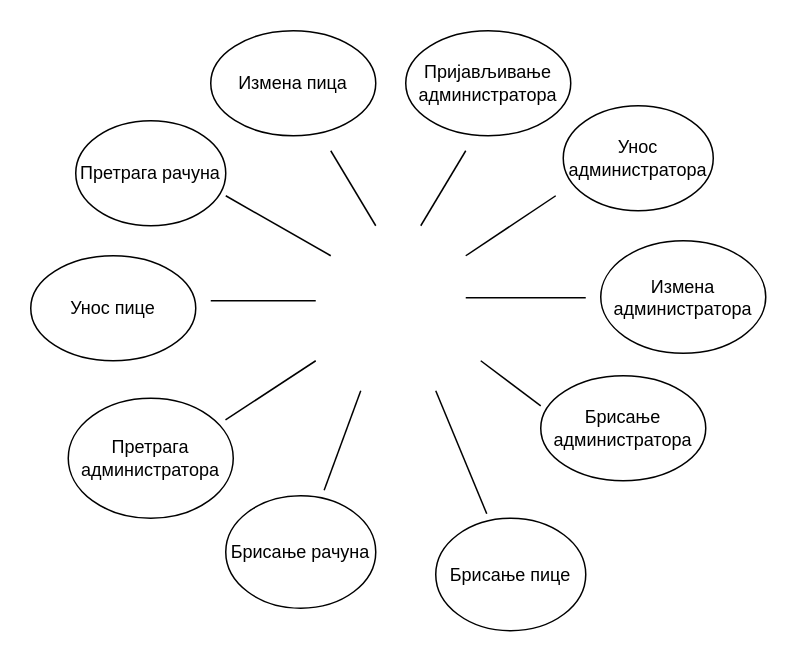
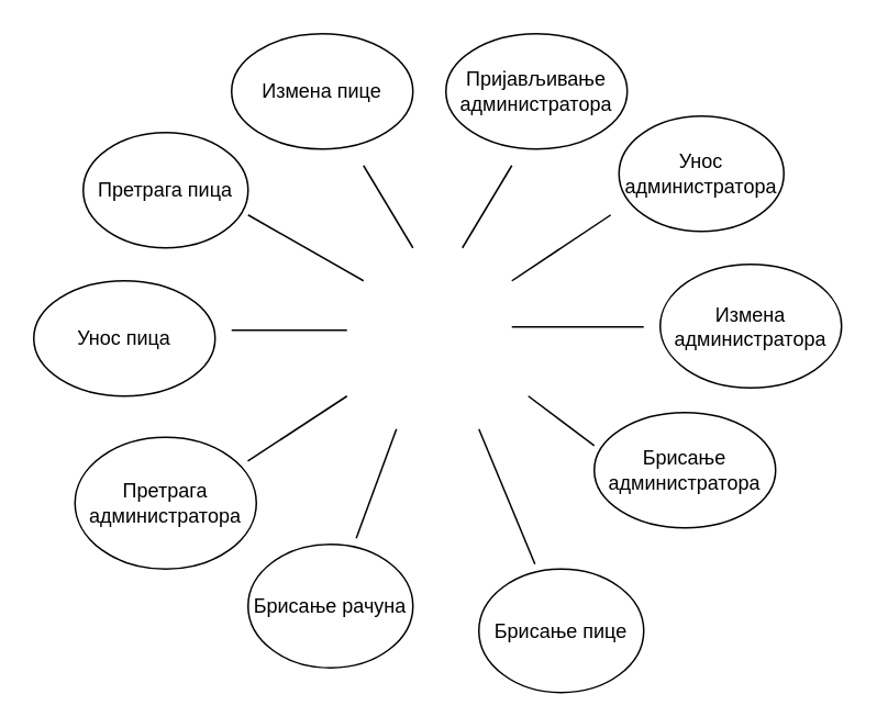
- <mxCell id="2" value="Измена пица" style="ellipse;whiteSpace=wrap;html=1;fillColor=none;" parent="1" vertex="1"><mxGeometry x="140" y="20" width="110" height="70" as="geometry" /></mxCell>
+ <mxCell id="2" value="Измена пице" style="ellipse;whiteSpace=wrap;html=1;fillColor=none;" parent="1" vertex="1"><mxGeometry x="140" y="20" width="110" height="70" as="geometry" /></mxCell>
- <mxCell id="3" value="Претрага рачуна" style="ellipse;whiteSpace=wrap;html=1;fillColor=none;" parent="1" vertex="1"><mxGeometry x="50" y="80" width="100" height="70" as="geometry" /></mxCell>
+ <mxCell id="3" value="Претрага пица" style="ellipse;whiteSpace=wrap;html=1;fillColor=none;" parent="1" vertex="1"><mxGeometry x="50" y="80" width="100" height="70" as="geometry" /></mxCell>
- <mxCell id="8" value="Унос пице" style="ellipse;whiteSpace=wrap;html=1;fillColor=none;" parent="1" vertex="1"><mxGeometry x="20" y="170" width="110" height="70" as="geometry" /></mxCell>
+ <mxCell id="8" value="Унос пица" style="ellipse;whiteSpace=wrap;html=1;fillColor=none;" parent="1" vertex="1"><mxGeometry x="20" y="170" width="110" height="70" as="geometry" /></mxCell>
